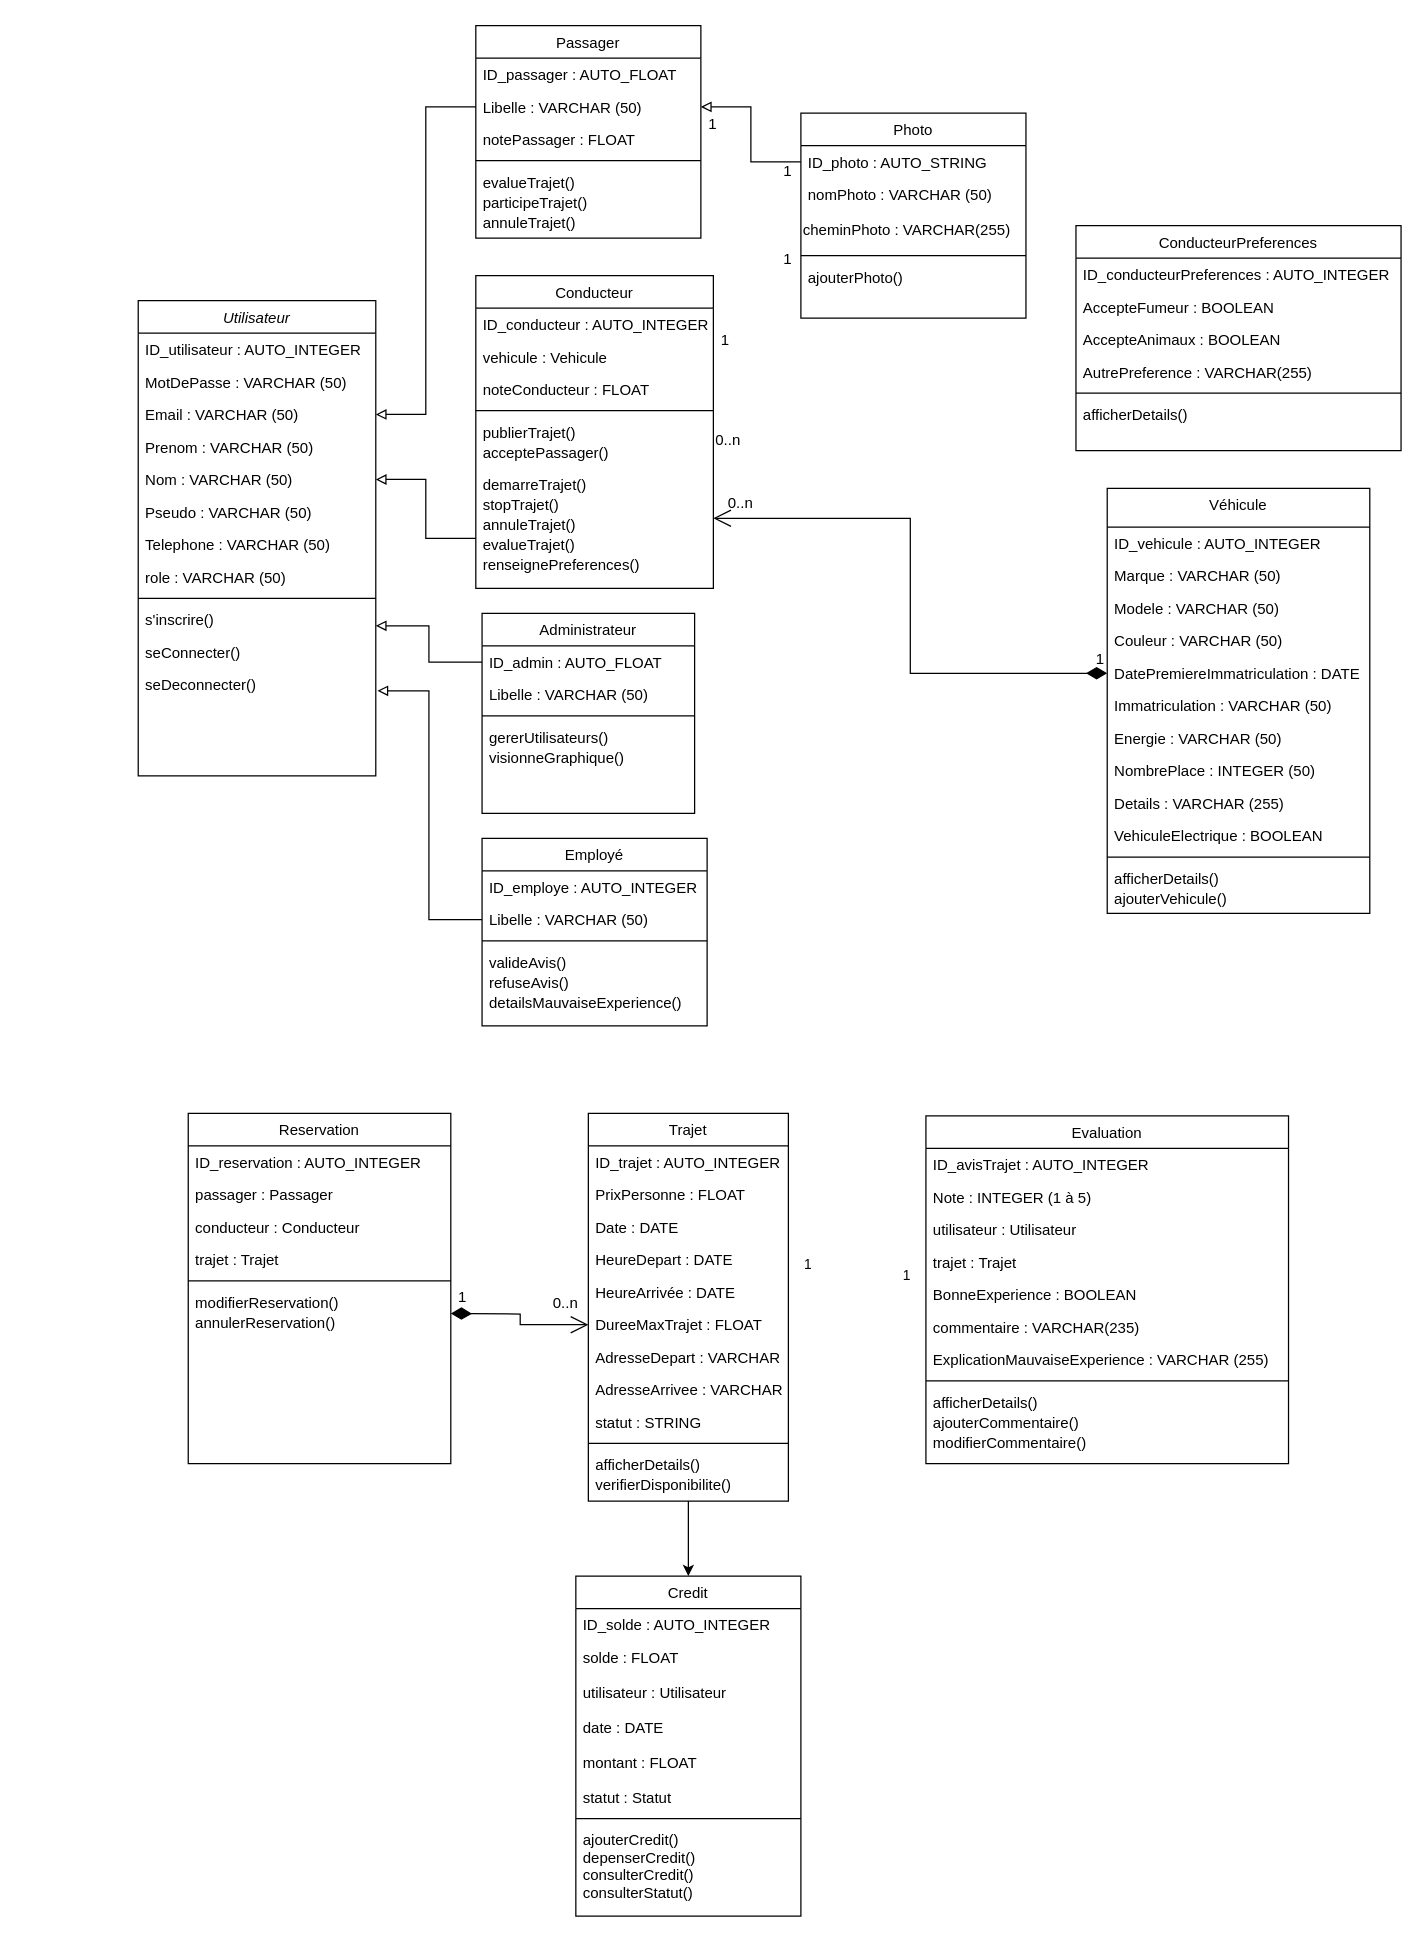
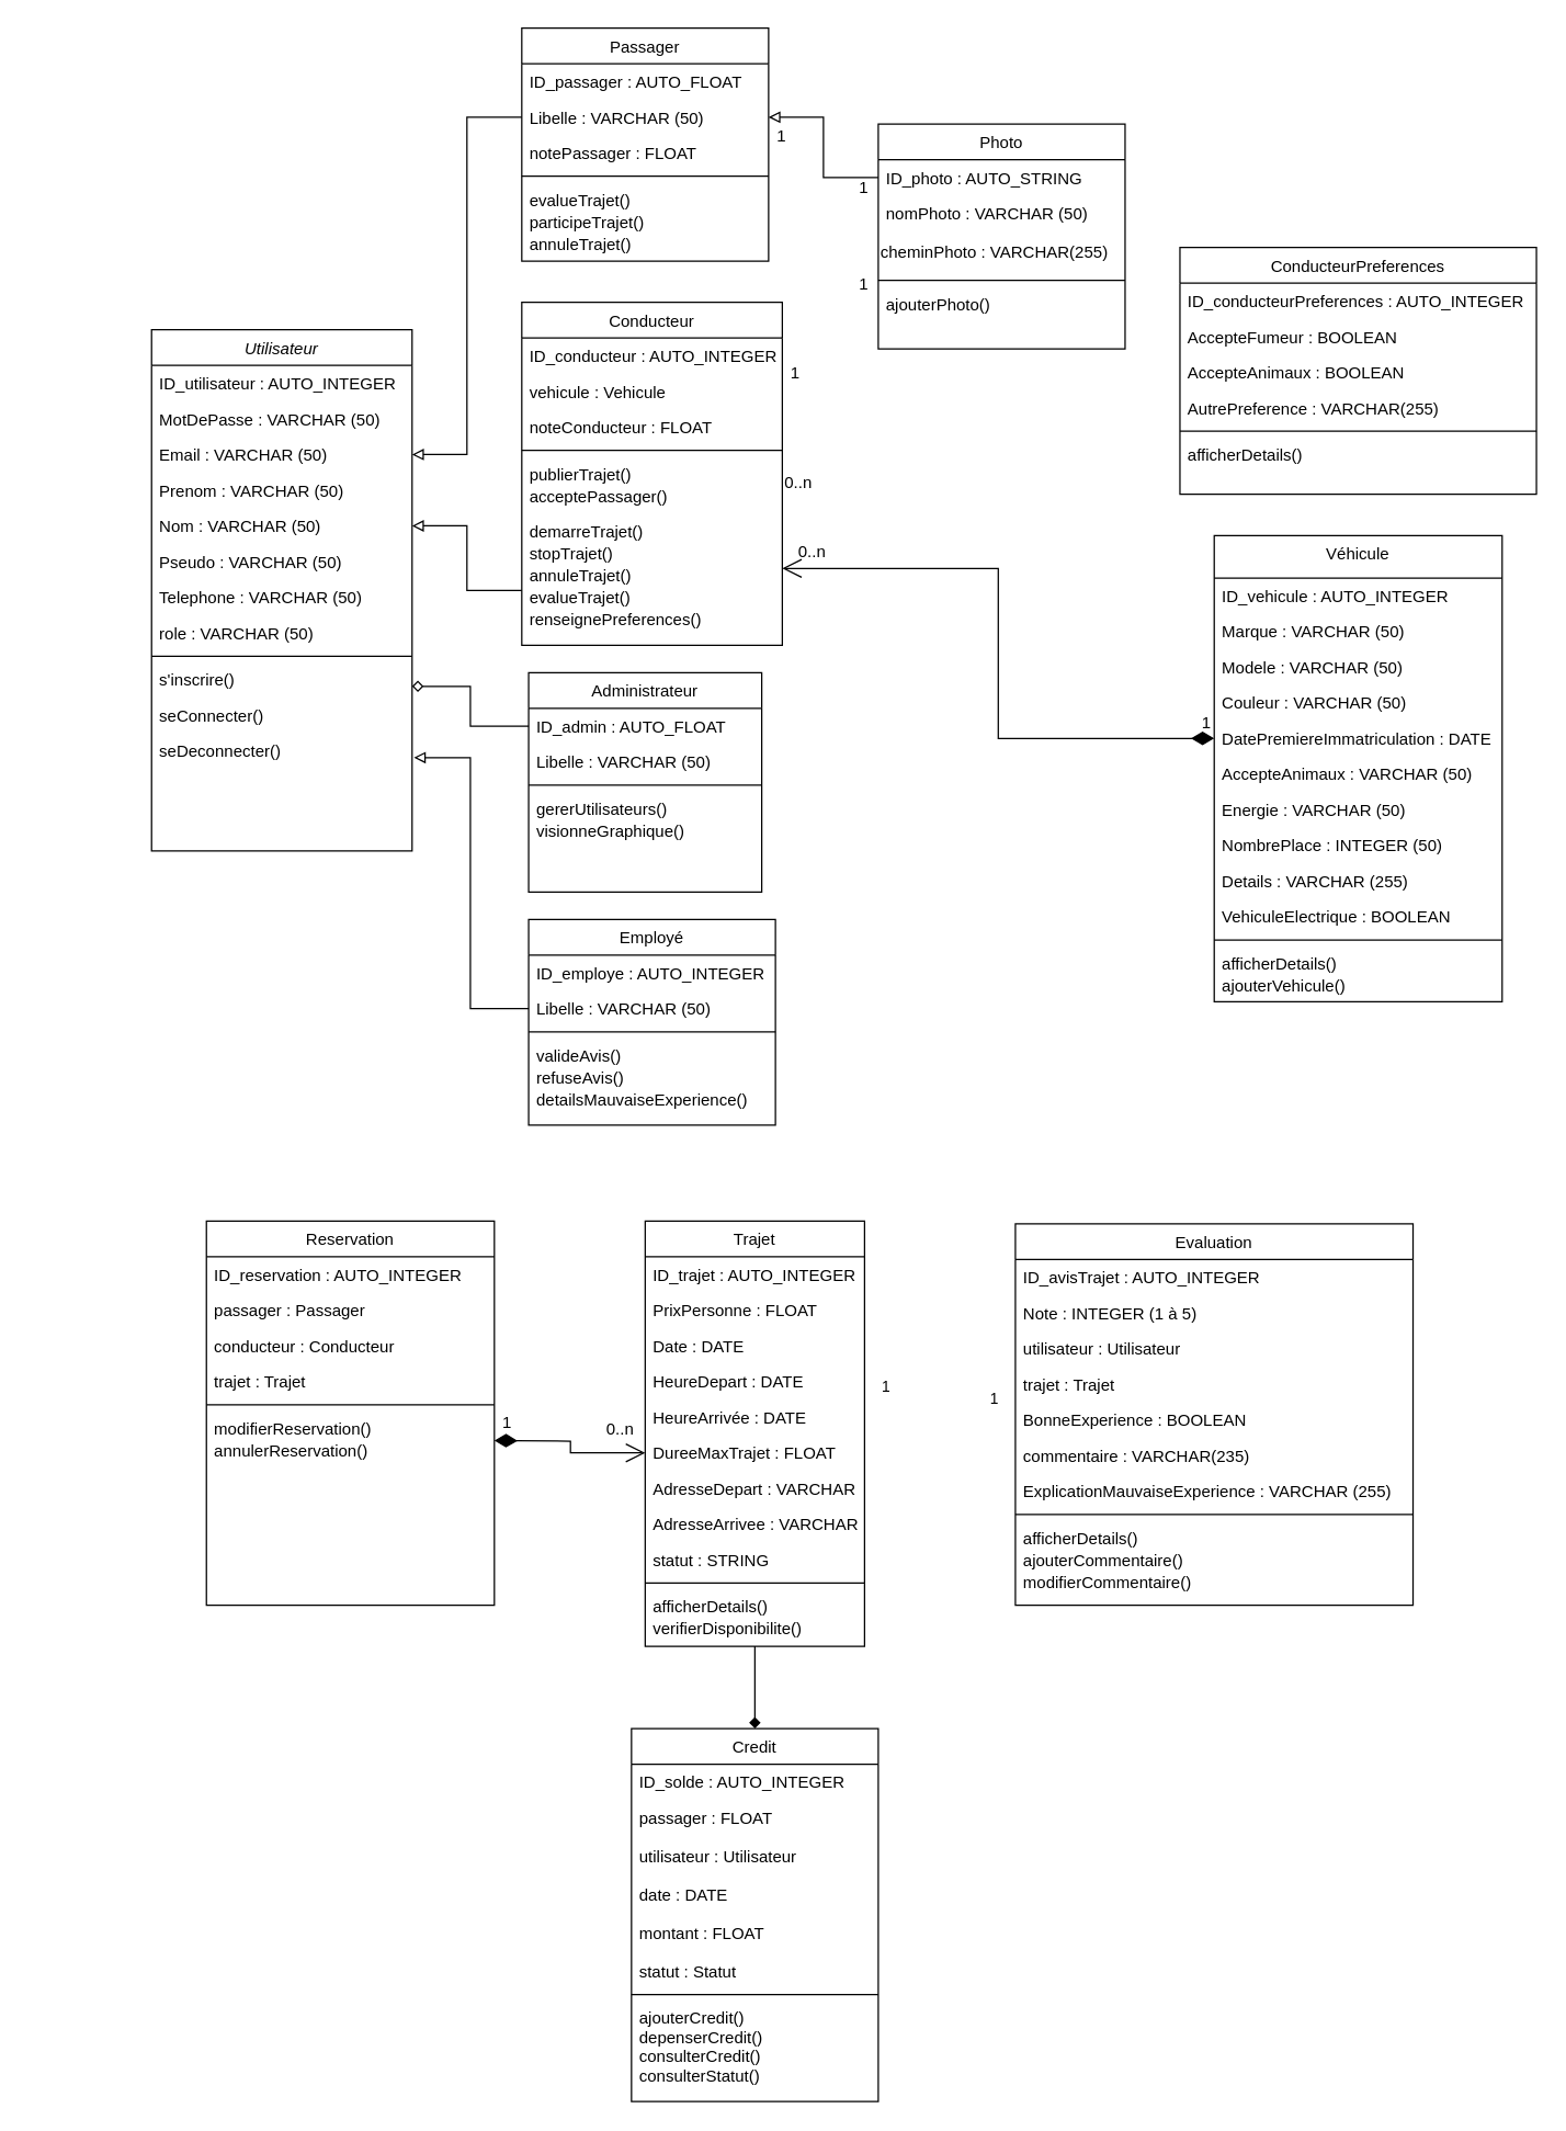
- <mxCell id="126" style="edgeStyle=orthogonalEdgeStyle;rounded=0;orthogonalLoop=1;jettySize=auto;html=1;exitX=0;exitY=0.5;exitDx=0;exitDy=0;entryX=1;entryY=-0.308;entryDx=0;entryDy=0;entryPerimeter=0;endArrow=block;endFill=0;" edge="1" parent="1" source="90" target="13"><mxGeometry relative="1" as="geometry" /></mxCell>
+ <mxCell id="126" style="edgeStyle=orthogonalEdgeStyle;rounded=0;orthogonalLoop=1;jettySize=auto;html=1;exitX=0;exitY=0.5;exitDx=0;exitDy=0;entryX=1;entryY=-0.308;entryDx=0;entryDy=0;entryPerimeter=0;endArrow=diamond;endFill=0;" edge="1" parent="1" source="90" target="13"><mxGeometry relative="1" as="geometry" /></mxCell>
- <mxCell id="42" value="Immatriculation : VARCHAR (50)" style="text;align=left;verticalAlign=top;spacingLeft=4;spacingRight=4;overflow=hidden;rotatable=0;points=[[0,0.5],[1,0.5]];portConstraint=eastwest;rounded=0;shadow=0;html=0;" vertex="1" parent="36"><mxGeometry y="161" width="210" height="26" as="geometry" /></mxCell>
+ <mxCell id="42" value="AccepteAnimaux : VARCHAR (50)" style="text;align=left;verticalAlign=top;spacingLeft=4;spacingRight=4;overflow=hidden;rotatable=0;points=[[0,0.5],[1,0.5]];portConstraint=eastwest;rounded=0;shadow=0;html=0;" vertex="1" parent="36"><mxGeometry y="161" width="210" height="26" as="geometry" /></mxCell>
- <mxCell id="22" style="edgeStyle=orthogonalEdgeStyle;rounded=0;orthogonalLoop=1;jettySize=auto;html=1;exitX=0.5;exitY=1;exitDx=0;exitDy=0;entryX=0.5;entryY=0;entryDx=0;entryDy=0;" edge="1" parent="1" source="23" target="117"><mxGeometry relative="1" as="geometry" /></mxCell>
+ <mxCell id="22" style="edgeStyle=orthogonalEdgeStyle;rounded=0;orthogonalLoop=1;jettySize=auto;html=1;exitX=0.5;exitY=1;exitDx=0;exitDy=0;entryX=0.5;entryY=0;entryDx=0;entryDy=0;endArrow=diamond;" edge="1" parent="1" source="23" target="117"><mxGeometry relative="1" as="geometry" /></mxCell>
- <mxCell id="119" value="solde : FLOAT" style="text;align=left;verticalAlign=top;spacingLeft=4;spacingRight=4;overflow=hidden;rotatable=0;points=[[0,0.5],[1,0.5]];portConstraint=eastwest;rounded=0;shadow=0;html=0;" vertex="1" parent="117"><mxGeometry y="52" width="180" height="28" as="geometry" /></mxCell>
+ <mxCell id="119" value="passager : FLOAT" style="text;align=left;verticalAlign=top;spacingLeft=4;spacingRight=4;overflow=hidden;rotatable=0;points=[[0,0.5],[1,0.5]];portConstraint=eastwest;rounded=0;shadow=0;html=0;" vertex="1" parent="117"><mxGeometry y="52" width="180" height="28" as="geometry" /></mxCell>
